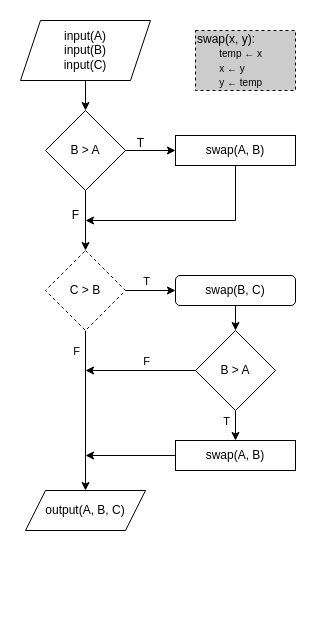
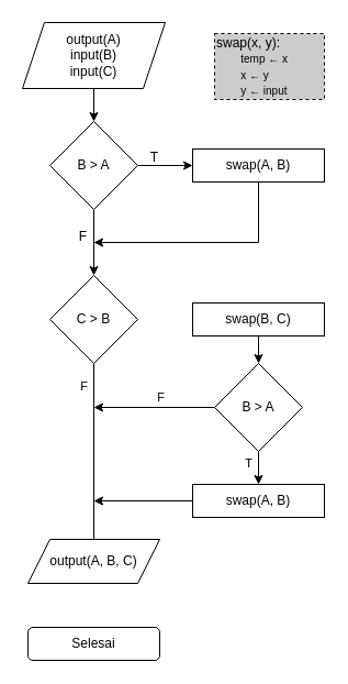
- <mxCell id="3" value="input(A)&lt;div&gt;input(B)&lt;/div&gt;&lt;div&gt;input(C)&lt;/div&gt;" style="shape=parallelogram;perimeter=parallelogramPerimeter;whiteSpace=wrap;html=1;fixedSize=1;" parent="1" vertex="1"><mxGeometry x="20" y="20" width="130" height="60" as="geometry" /></mxCell>
+ <mxCell id="3" value="output(A)&lt;div&gt;input(B)&lt;/div&gt;&lt;div&gt;input(C)&lt;/div&gt;" style="shape=parallelogram;perimeter=parallelogramPerimeter;whiteSpace=wrap;html=1;fixedSize=1;" parent="1" vertex="1"><mxGeometry x="20" y="20" width="130" height="60" as="geometry" /></mxCell>
- <mxCell id="28" value="swap(x, y):&lt;div&gt;&lt;font style=&quot;font-size: 10px;&quot;&gt;&lt;span style=&quot;white-space: pre;&quot;&gt;&#09;&lt;/span&gt;temp&amp;nbsp;← x&lt;/font&gt;&lt;/div&gt;&lt;div&gt;&lt;font style=&quot;font-size: 10px;&quot;&gt;&lt;span style=&quot;white-space: pre;&quot;&gt;&#09;&lt;/span&gt;x&amp;nbsp;← y&lt;/font&gt;&lt;/div&gt;&lt;div&gt;&lt;font style=&quot;font-size: 10px;&quot;&gt;&lt;span style=&quot;white-space: pre;&quot;&gt;&#09;&lt;/span&gt;y&amp;nbsp;← temp&lt;/font&gt;&lt;/div&gt;" style="rounded=0;whiteSpace=wrap;html=1;align=left;dashed=1;fillStyle=solid;fillColor=#CCCCCC;strokeWidth=1;" parent="1" vertex="1"><mxGeometry x="195" y="30" width="100" height="60" as="geometry" /></mxCell>
+ <mxCell id="28" value="swap(x, y):&lt;div&gt;&lt;font style=&quot;font-size: 10px;&quot;&gt;&lt;span style=&quot;white-space: pre;&quot;&gt;&#09;&lt;/span&gt;temp&amp;nbsp;← x&lt;/font&gt;&lt;/div&gt;&lt;div&gt;&lt;font style=&quot;font-size: 10px;&quot;&gt;&lt;span style=&quot;white-space: pre;&quot;&gt;&#09;&lt;/span&gt;x&amp;nbsp;← y&lt;/font&gt;&lt;/div&gt;&lt;div&gt;&lt;font style=&quot;font-size: 10px;&quot;&gt;&lt;span style=&quot;white-space: pre;&quot;&gt;&#09;&lt;/span&gt;y&amp;nbsp;← input&lt;/font&gt;&lt;/div&gt;" style="rounded=0;whiteSpace=wrap;html=1;align=left;dashed=1;fillStyle=solid;fillColor=#CCCCCC;strokeWidth=1;" parent="1" vertex="1"><mxGeometry x="195" y="30" width="100" height="60" as="geometry" /></mxCell>
- <mxCell id="12" value="C &amp;gt; B" style="rhombus;whiteSpace=wrap;html=1;dashed=1;" parent="1" vertex="1"><mxGeometry x="45" y="250" width="80" height="80" as="geometry" /></mxCell>
+ <mxCell id="12" value="C &amp;gt; B" style="rhombus;whiteSpace=wrap;html=1;" parent="1" vertex="1"><mxGeometry x="45" y="250" width="80" height="80" as="geometry" /></mxCell>
- <mxCell id="8" style="edgeStyle=orthogonalEdgeStyle;rounded=0;orthogonalLoop=1;jettySize=auto;html=1;entryX=0;entryY=0.5;entryDx=0;entryDy=0;" parent="1" source="12" target="14" edge="1"><mxGeometry relative="1" as="geometry" /></mxCell>
- <mxCell id="9" value="T" style="edgeLabel;html=1;align=center;verticalAlign=middle;resizable=0;points=[];" parent="8" vertex="1" connectable="0"><mxGeometry relative="1" as="geometry"><mxPoint x="-5" y="-10" as="offset" /></mxGeometry></mxCell>
- <mxCell id="14" value="swap(B, C)" style="whiteSpace=wrap;html=1;rounded=1;" parent="1" vertex="1"><mxGeometry x="175" y="275" width="120" height="30" as="geometry" /></mxCell>
+ <mxCell id="14" value="swap(B, C)" style="rounded=0;whiteSpace=wrap;html=1;" parent="1" vertex="1"><mxGeometry x="175" y="275" width="120" height="30" as="geometry" /></mxCell>
- <mxCell id="10" style="edgeStyle=orthogonalEdgeStyle;rounded=0;orthogonalLoop=1;jettySize=auto;html=1;entryX=0.5;entryY=0;entryDx=0;entryDy=0;" parent="1" source="12" target="25" edge="1"><mxGeometry relative="1" as="geometry" /></mxCell>
+ <mxCell id="10" style="edgeStyle=orthogonalEdgeStyle;rounded=0;orthogonalLoop=1;jettySize=auto;html=1;entryX=0.5;entryY=0;entryDx=0;entryDy=0;endArrow=none;" parent="1" source="12" target="25" edge="1"><mxGeometry relative="1" as="geometry" /></mxCell>
+ <mxCell id="21" value="Selesai" style="rounded=1;whiteSpace=wrap;html=1;" parent="1" vertex="1"><mxGeometry x="25" y="570" width="120" height="30" as="geometry" /></mxCell>
